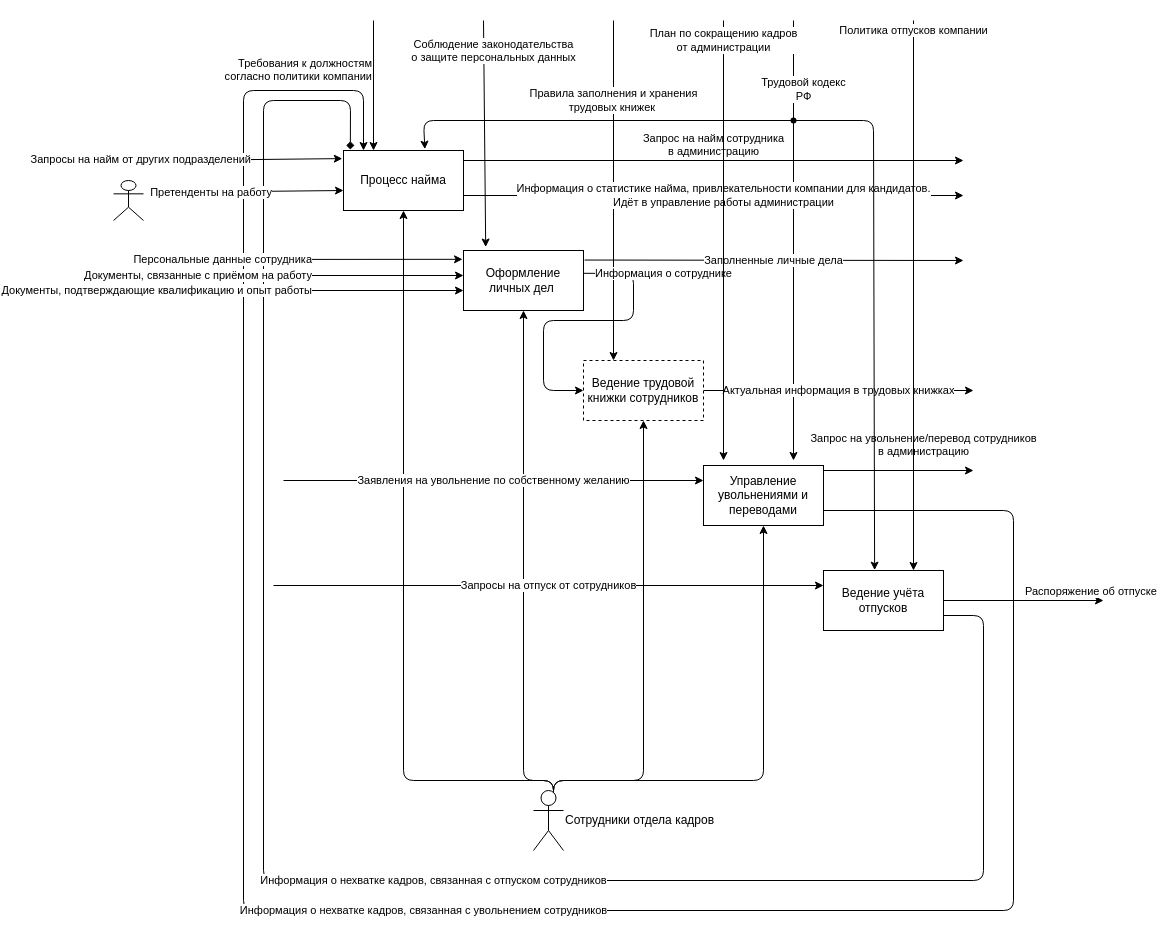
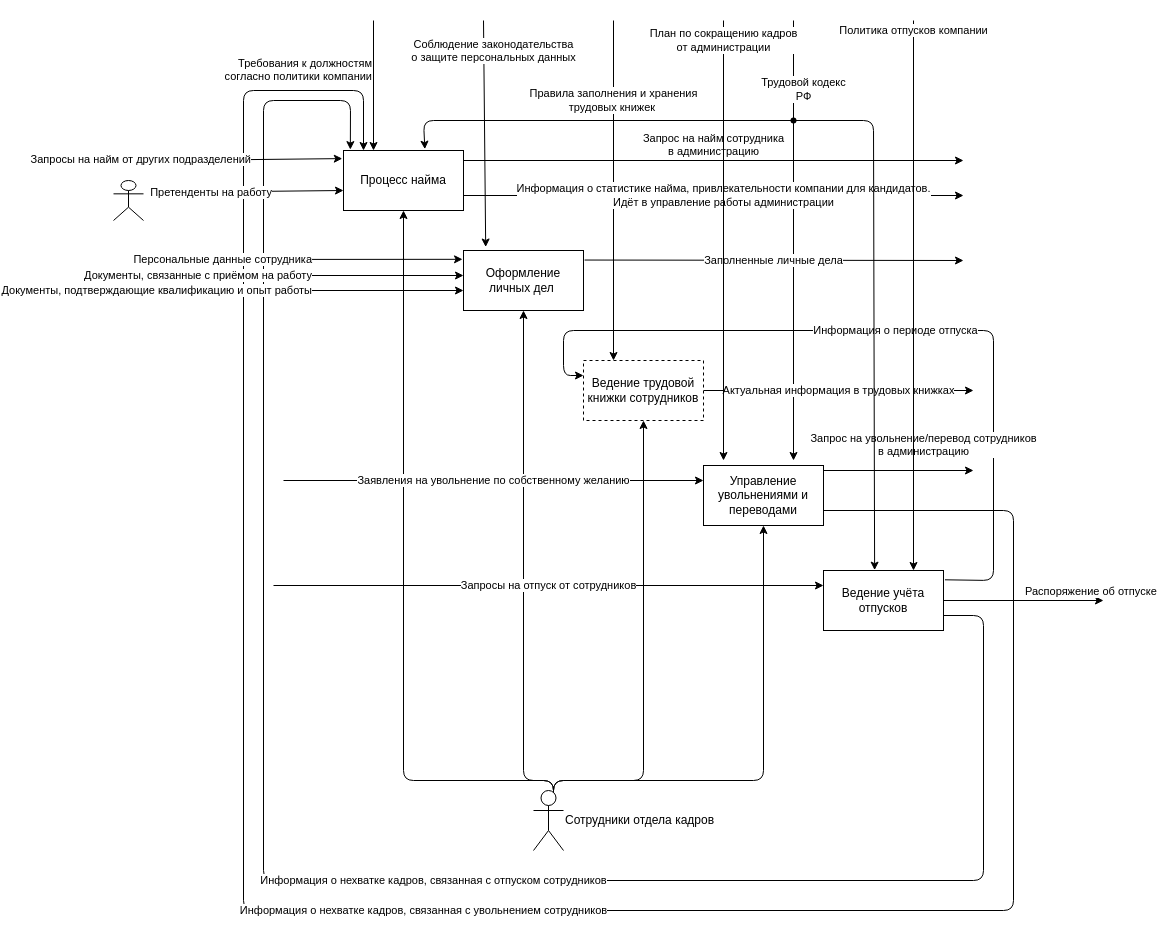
- <mxCell id="12" value="Информация о нехватке кадров, связанная с отпуском сотрудников" style="edgeStyle=none;html=1;exitX=1;exitY=0.75;exitDx=0;exitDy=0;entryX=0.057;entryY=-0.015;entryDx=0;entryDy=0;entryPerimeter=0;endArrow=diamond;" parent="1" source="15" target="9" edge="1"><mxGeometry x="-0.119" relative="1" as="geometry"><mxPoint x="830" y="340" as="targetPoint" /><Array as="points"><mxPoint x="890" y="615" /><mxPoint x="890" y="880" /><mxPoint x="170" y="880" /><mxPoint x="170" y="100" /><mxPoint x="257" y="100" /></Array><mxPoint as="offset" /></mxGeometry></mxCell>
+ <mxCell id="12" value="Информация о нехватке кадров, связанная с отпуском сотрудников" style="edgeStyle=none;html=1;exitX=1;exitY=0.75;exitDx=0;exitDy=0;entryX=0.057;entryY=-0.015;entryDx=0;entryDy=0;entryPerimeter=0;" parent="1" source="15" target="9" edge="1"><mxGeometry x="-0.119" relative="1" as="geometry"><mxPoint x="830" y="340" as="targetPoint" /><Array as="points"><mxPoint x="890" y="615" /><mxPoint x="890" y="880" /><mxPoint x="170" y="880" /><mxPoint x="170" y="100" /><mxPoint x="257" y="100" /></Array><mxPoint as="offset" /></mxGeometry></mxCell>
- <mxCell id="7" value="Информация о сотруднике" style="edgeStyle=none;html=1;entryX=0;entryY=0.5;entryDx=0;entryDy=0;exitX=0.992;exitY=0.38;exitDx=0;exitDy=0;exitPerimeter=0;" parent="1" source="8" target="5" edge="1"><mxGeometry x="-0.658" y="30" relative="1" as="geometry"><Array as="points"><mxPoint x="540" y="273" /><mxPoint x="540" y="320" /><mxPoint x="450" y="320" /><mxPoint x="450" y="390" /></Array><mxPoint as="offset" /></mxGeometry></mxCell>
+ <mxCell id="13" value="Информация о периоде отпуска" style="edgeStyle=none;html=1;entryX=0;entryY=0.25;entryDx=0;entryDy=0;exitX=1.012;exitY=0.155;exitDx=0;exitDy=0;exitPerimeter=0;" parent="1" source="15" target="5" edge="1"><mxGeometry relative="1" as="geometry"><Array as="points"><mxPoint x="900" y="580" /><mxPoint x="900" y="330" /><mxPoint x="470" y="330" /><mxPoint x="470" y="375" /></Array></mxGeometry></mxCell>
